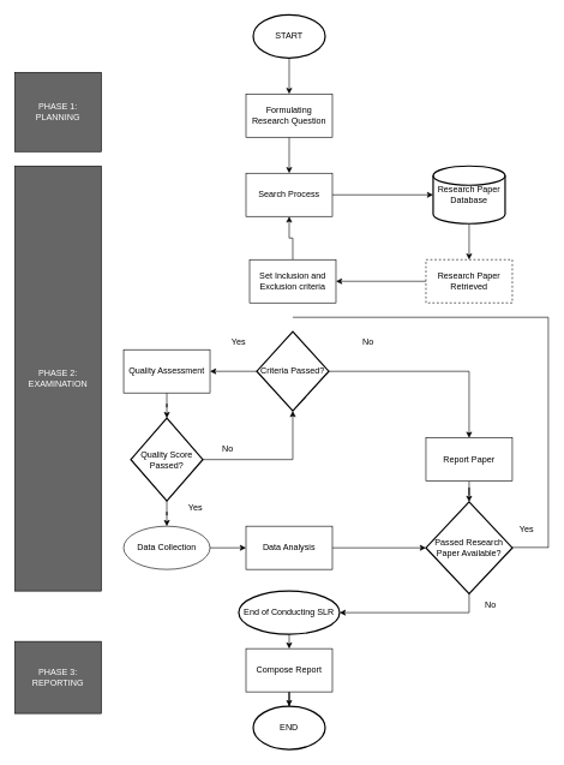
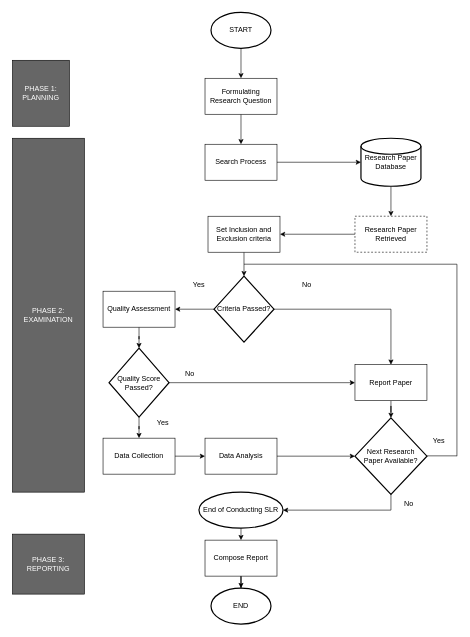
- <mxCell id="31" value="&lt;font color=&quot;#ffffff&quot;&gt;PHASE 1:&lt;br&gt;PLANNING&lt;/font&gt;" style="rounded=0;whiteSpace=wrap;html=1;fillColor=#666666;" vertex="1" parent="1"><mxGeometry x="20" y="100" width="120" height="110" as="geometry" /></mxCell>
+ <mxCell id="31" value="&lt;font color=&quot;#ffffff&quot;&gt;PHASE 1:&lt;br&gt;PLANNING&lt;/font&gt;" style="rounded=0;whiteSpace=wrap;html=1;fillColor=#666666;" vertex="1" parent="1"><mxGeometry x="20" y="100" width="95" height="110" as="geometry" /></mxCell>
- <mxCell id="12" value="" style="edgeStyle=orthogonalEdgeStyle;rounded=0;orthogonalLoop=1;jettySize=auto;html=1;" edge="1" parent="1" source="13" target="11"><mxGeometry relative="1" as="geometry" /></mxCell>
+ <mxCell id="12" value="" style="edgeStyle=orthogonalEdgeStyle;rounded=0;orthogonalLoop=1;jettySize=auto;html=1;" edge="1" parent="1" source="13" target="18"><mxGeometry relative="1" as="geometry" /></mxCell>
- <mxCell id="26" style="edgeStyle=orthogonalEdgeStyle;rounded=0;orthogonalLoop=1;jettySize=auto;html=1;exitX=1;exitY=0.5;exitDx=0;exitDy=0;exitPerimeter=0;" edge="1" parent="1" source="27" target="18"><mxGeometry relative="1" as="geometry" /></mxCell>
+ <mxCell id="26" style="edgeStyle=orthogonalEdgeStyle;rounded=0;orthogonalLoop=1;jettySize=auto;html=1;exitX=1;exitY=0.5;exitDx=0;exitDy=0;exitPerimeter=0;entryX=0;entryY=0.5;entryDx=0;entryDy=0;" edge="1" parent="1" source="27" target="24"><mxGeometry relative="1" as="geometry" /></mxCell>
- <mxCell id="29" value="Data Collection" style="ellipse;whiteSpace=wrap;html=1;" vertex="1" parent="1"><mxGeometry x="171" y="730" width="120" height="60" as="geometry" /></mxCell>
+ <mxCell id="29" value="Data Collection" style="rounded=0;whiteSpace=wrap;html=1;" vertex="1" parent="1"><mxGeometry x="171" y="730" width="120" height="60" as="geometry" /></mxCell>
- <mxCell id="35" value="Passed Research&lt;br&gt;Paper Available?" style="strokeWidth=2;html=1;shape=mxgraph.flowchart.decision;whiteSpace=wrap;" vertex="1" parent="1"><mxGeometry x="591" y="696.25" width="120" height="127.5" as="geometry" /></mxCell>
+ <mxCell id="35" value="Next Research&lt;br&gt;Paper Available?" style="strokeWidth=2;html=1;shape=mxgraph.flowchart.decision;whiteSpace=wrap;" vertex="1" parent="1"><mxGeometry x="591" y="696.25" width="120" height="127.5" as="geometry" /></mxCell>
